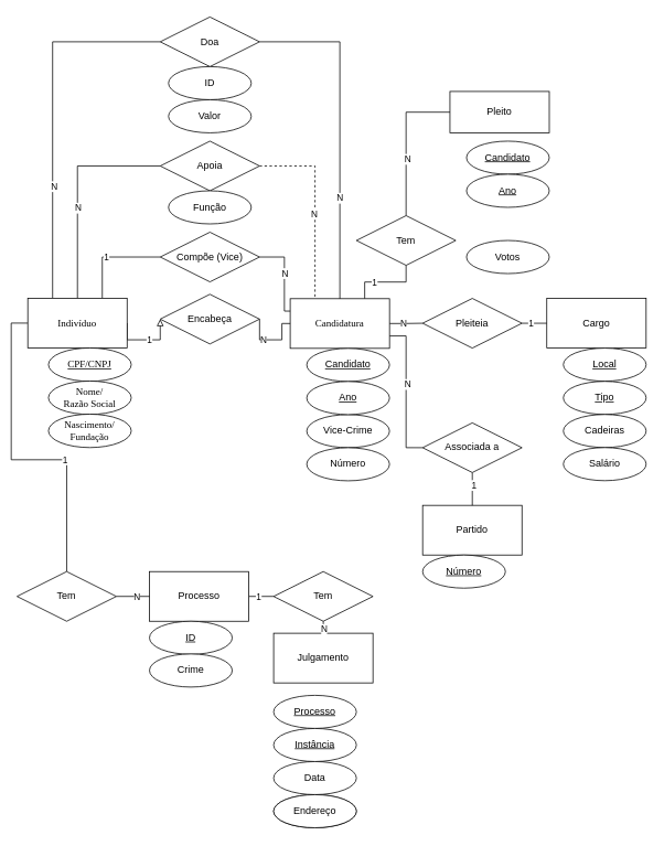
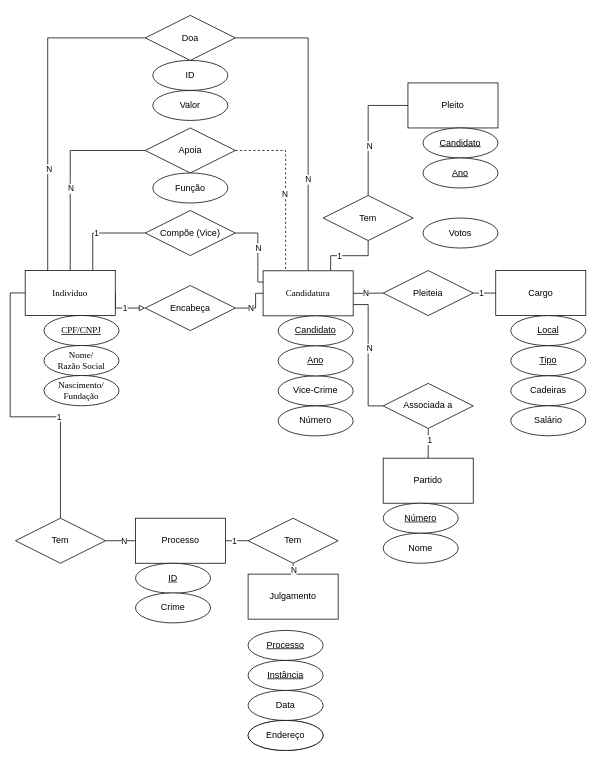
- <mxCell id="36" value="Pleito" style="whiteSpace=wrap;html=1;align=center;" parent="1" vertex="1"><mxGeometry x="543" y="110" width="120" height="50" as="geometry" /></mxCell>
+ <mxCell id="36" value="Pleito" style="whiteSpace=wrap;html=1;align=center;" parent="1" vertex="1"><mxGeometry x="543" y="110" width="120" height="60" as="geometry" /></mxCell>
- <mxCell id="54" value="Encabeça" style="shape=rhombus;perimeter=rhombusPerimeter;whiteSpace=wrap;html=1;align=center;" parent="1" vertex="1"><mxGeometry x="193" y="355" width="120" height="60" as="geometry" /></mxCell>
+ <mxCell id="54" value="Encabeça" style="shape=rhombus;perimeter=rhombusPerimeter;whiteSpace=wrap;html=1;align=center;" parent="1" vertex="1"><mxGeometry x="193" y="380" width="120" height="60" as="geometry" /></mxCell>
+ <mxCell id="42" value="Nome" style="ellipse;whiteSpace=wrap;html=1;align=center;" parent="1" vertex="1"><mxGeometry x="510" y="710" width="100" height="40" as="geometry" /></mxCell>
